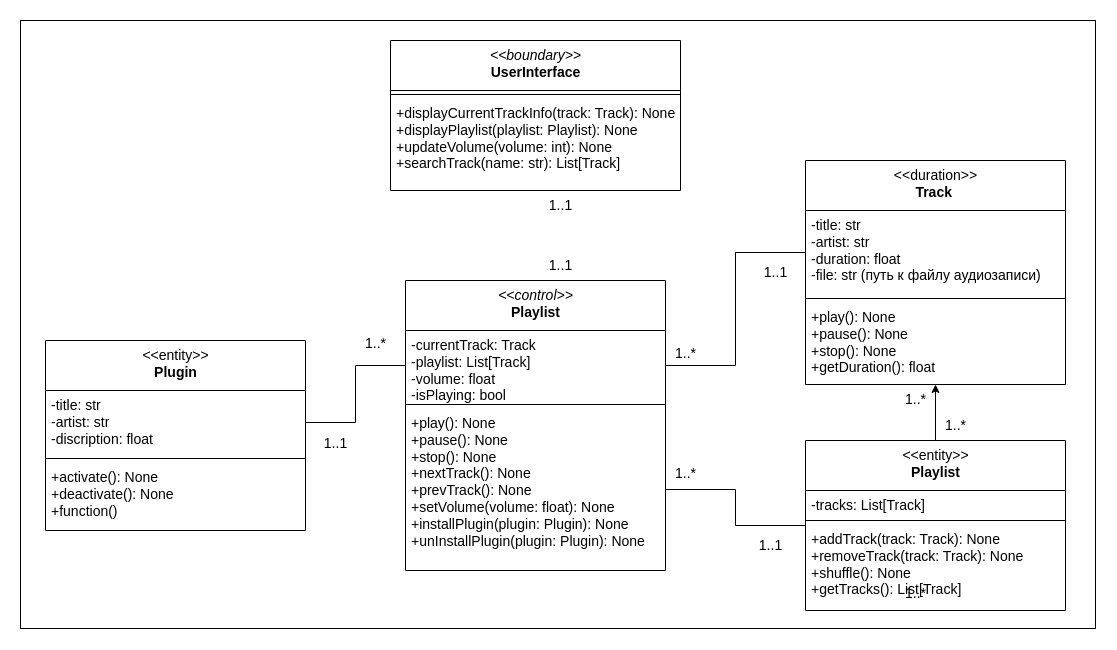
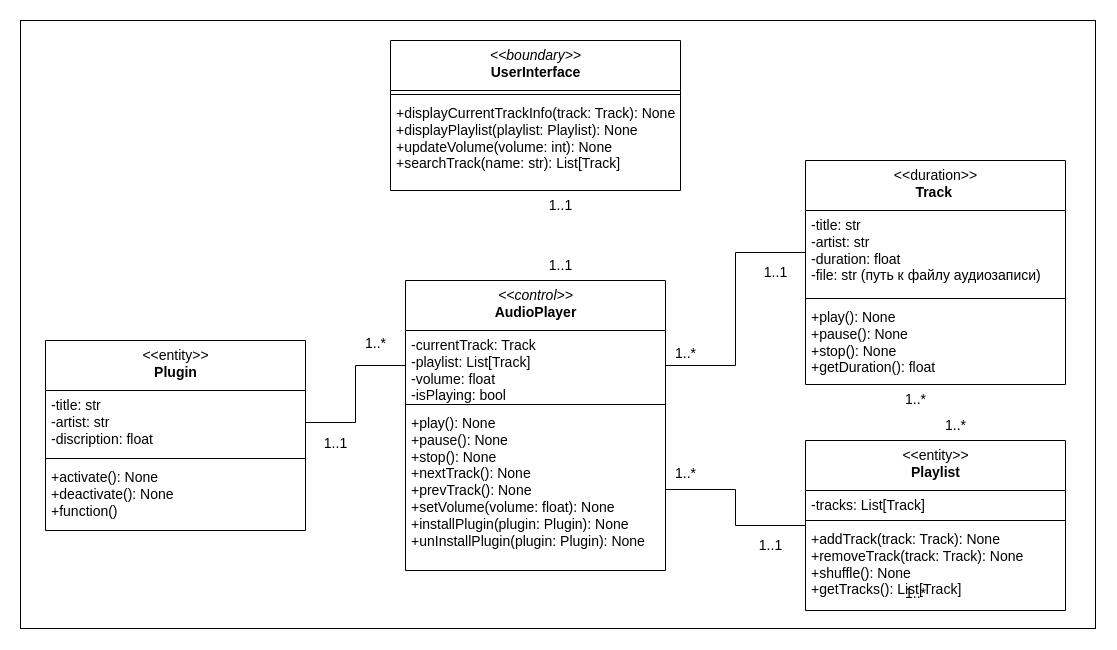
- <mxCell id="3" value="&lt;div&gt;&amp;lt;&amp;lt;control&amp;gt;&amp;gt;&lt;/div&gt;&lt;b style=&quot;font-style: normal;&quot;&gt;Playlist&lt;/b&gt;" style="swimlane;fontStyle=2;align=center;verticalAlign=top;childLayout=stackLayout;horizontal=1;startSize=50;horizontalStack=0;resizeParent=1;resizeLast=0;collapsible=1;marginBottom=0;rounded=0;shadow=0;strokeWidth=1;fontSize=14;html=1;" parent="1" vertex="1"><mxGeometry x="405" y="280" width="260" height="290" as="geometry"><mxRectangle x="230" y="140" width="160" height="26" as="alternateBounds" /></mxGeometry></mxCell>
+ <mxCell id="3" value="&lt;div&gt;&amp;lt;&amp;lt;control&amp;gt;&amp;gt;&lt;/div&gt;&lt;b style=&quot;font-style: normal;&quot;&gt;AudioPlayer&lt;/b&gt;" style="swimlane;fontStyle=2;align=center;verticalAlign=top;childLayout=stackLayout;horizontal=1;startSize=50;horizontalStack=0;resizeParent=1;resizeLast=0;collapsible=1;marginBottom=0;rounded=0;shadow=0;strokeWidth=1;fontSize=14;html=1;" parent="1" vertex="1"><mxGeometry x="405" y="280" width="260" height="290" as="geometry"><mxRectangle x="230" y="140" width="160" height="26" as="alternateBounds" /></mxGeometry></mxCell>
- <mxCell id="7" style="edgeStyle=orthogonalEdgeStyle;rounded=0;orthogonalLoop=1;jettySize=auto;html=1;exitX=0.5;exitY=0;exitDx=0;exitDy=0;entryX=0.5;entryY=1;entryDx=0;entryDy=0;" parent="1" source="8" target="12" edge="1"><mxGeometry relative="1" as="geometry"><mxPoint x="975" y="580" as="targetPoint" /></mxGeometry></mxCell>
